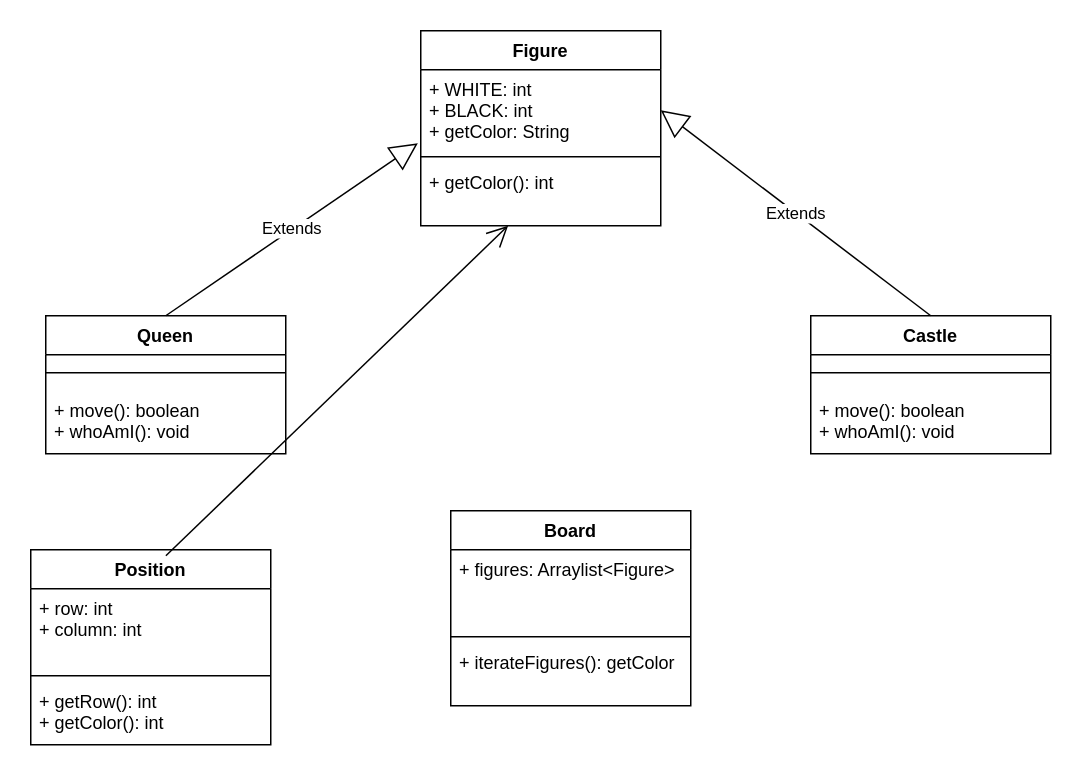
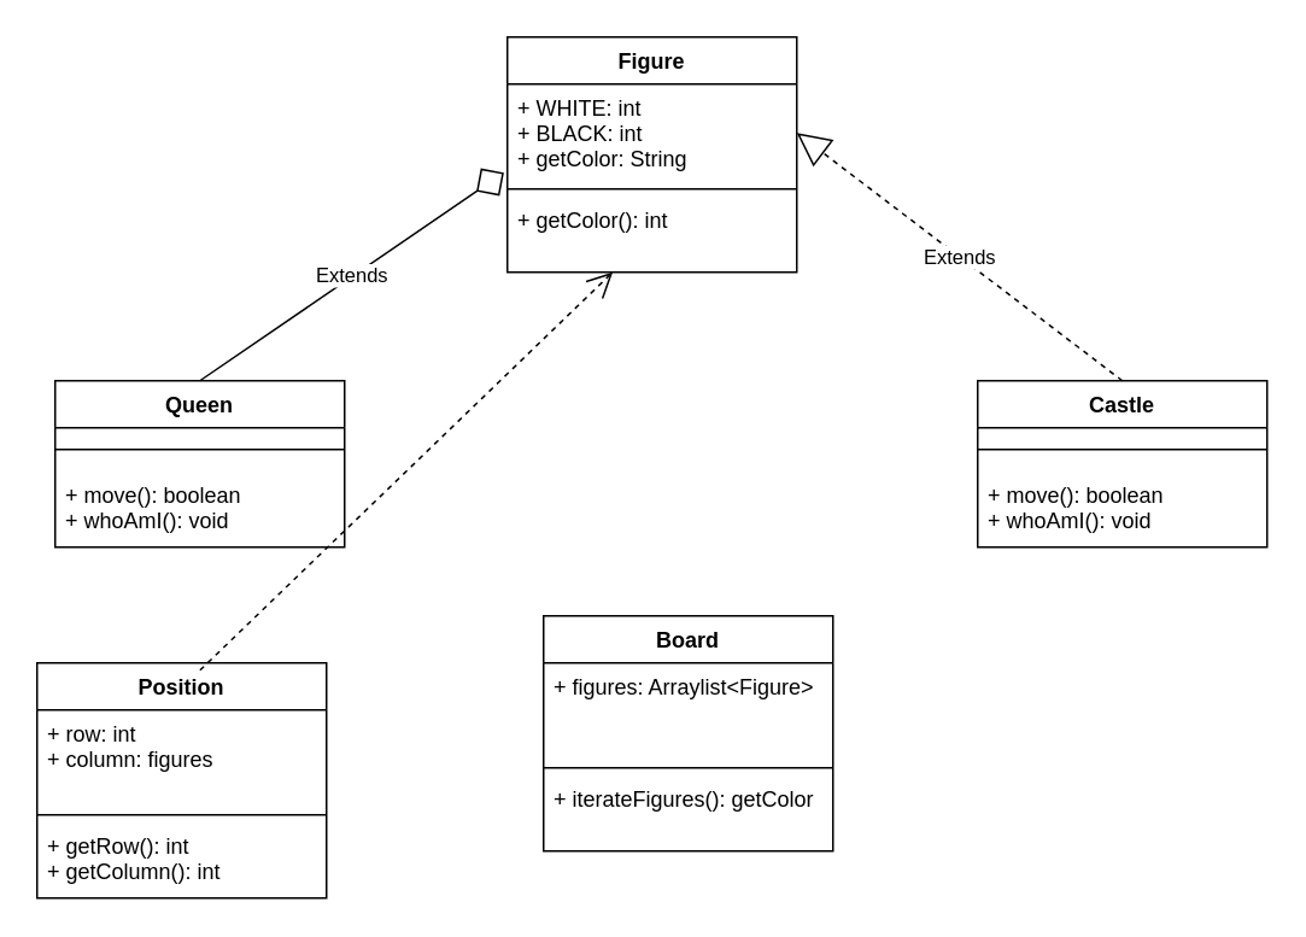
- <mxCell id="12" value="Extends" style="endArrow=block;endSize=16;endFill=0;html=1;exitX=0.5;exitY=0;exitDx=0;exitDy=0;entryX=-0.012;entryY=0.907;entryDx=0;entryDy=0;entryPerimeter=0;" edge="1" parent="1" source="6" target="3"><mxGeometry width="160" relative="1" as="geometry"><mxPoint x="30" y="330" as="sourcePoint" /><mxPoint x="190" y="330" as="targetPoint" /></mxGeometry></mxCell>
+ <mxCell id="12" value="Extends" style="endArrow=diamond;endSize=16;endFill=0;html=1;exitX=0.5;exitY=0;exitDx=0;exitDy=0;entryX=-0.012;entryY=0.907;entryDx=0;entryDy=0;entryPerimeter=0;" edge="1" parent="1" source="6" target="3"><mxGeometry width="160" relative="1" as="geometry"><mxPoint x="30" y="330" as="sourcePoint" /><mxPoint x="190" y="330" as="targetPoint" /></mxGeometry></mxCell>
- <mxCell id="13" value="Extends" style="endArrow=block;endSize=16;endFill=0;html=1;exitX=0.5;exitY=0;exitDx=0;exitDy=0;entryX=1;entryY=0.5;entryDx=0;entryDy=0;" edge="1" parent="1" source="9" target="3"><mxGeometry width="160" relative="1" as="geometry"><mxPoint x="320" y="313.5" as="sourcePoint" /><mxPoint x="488" y="198.5" as="targetPoint" /></mxGeometry></mxCell>
+ <mxCell id="13" value="Extends" style="endArrow=block;endSize=16;endFill=0;html=1;exitX=0.5;exitY=0;exitDx=0;exitDy=0;entryX=1;entryY=0.5;entryDx=0;entryDy=0;dashed=1;" edge="1" parent="1" source="9" target="3"><mxGeometry width="160" relative="1" as="geometry"><mxPoint x="320" y="313.5" as="sourcePoint" /><mxPoint x="488" y="198.5" as="targetPoint" /></mxGeometry></mxCell>
- <mxCell id="22" value="" style="endArrow=open;endFill=1;endSize=12;html=1;exitX=0.563;exitY=0.031;exitDx=0;exitDy=0;exitPerimeter=0;" edge="1" parent="1" source="18" target="5"><mxGeometry width="160" relative="1" as="geometry"><mxPoint x="273" y="353.5" as="sourcePoint" /><mxPoint x="270" y="166.5" as="targetPoint" /></mxGeometry></mxCell>
+ <mxCell id="22" value="" style="endArrow=open;endFill=1;endSize=12;html=1;exitX=0.563;exitY=0.031;exitDx=0;exitDy=0;exitPerimeter=0;dashed=1;" edge="1" parent="1" source="18" target="5"><mxGeometry width="160" relative="1" as="geometry"><mxPoint x="273" y="353.5" as="sourcePoint" /><mxPoint x="270" y="166.5" as="targetPoint" /></mxGeometry></mxCell>
- <mxCell id="19" value="+ row: int&#10;+ column: int&#10;" style="text;strokeColor=none;fillColor=none;align=left;verticalAlign=top;spacingLeft=4;spacingRight=4;overflow=hidden;rotatable=0;points=[[0,0.5],[1,0.5]];portConstraint=eastwest;" vertex="1" parent="18"><mxGeometry y="26" width="160" height="54" as="geometry" /></mxCell>
+ <mxCell id="19" value="+ row: int&#10;+ column: figures&#10;" style="text;strokeColor=none;fillColor=none;align=left;verticalAlign=top;spacingLeft=4;spacingRight=4;overflow=hidden;rotatable=0;points=[[0,0.5],[1,0.5]];portConstraint=eastwest;" vertex="1" parent="18"><mxGeometry y="26" width="160" height="54" as="geometry" /></mxCell>
- <mxCell id="21" value="+ getRow(): int&#10;+ getColor(): int&#10;" style="text;strokeColor=none;fillColor=none;align=left;verticalAlign=top;spacingLeft=4;spacingRight=4;overflow=hidden;rotatable=0;points=[[0,0.5],[1,0.5]];portConstraint=eastwest;" vertex="1" parent="18"><mxGeometry y="88" width="160" height="42" as="geometry" /></mxCell>
+ <mxCell id="21" value="+ getRow(): int&#10;+ getColumn(): int&#10;" style="text;strokeColor=none;fillColor=none;align=left;verticalAlign=top;spacingLeft=4;spacingRight=4;overflow=hidden;rotatable=0;points=[[0,0.5],[1,0.5]];portConstraint=eastwest;" vertex="1" parent="18"><mxGeometry y="88" width="160" height="42" as="geometry" /></mxCell>
